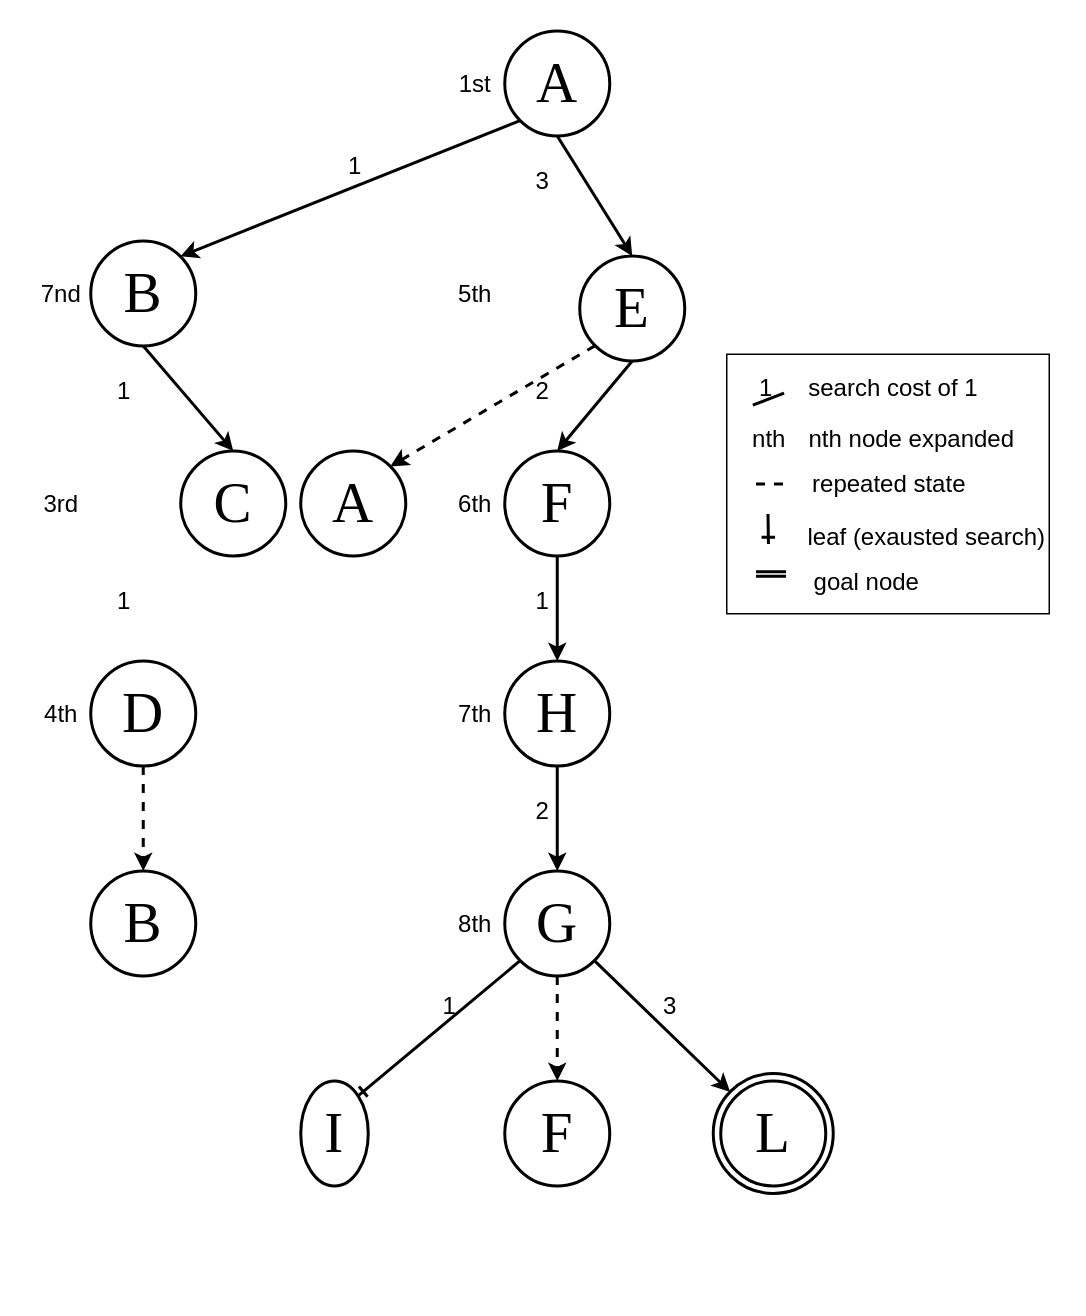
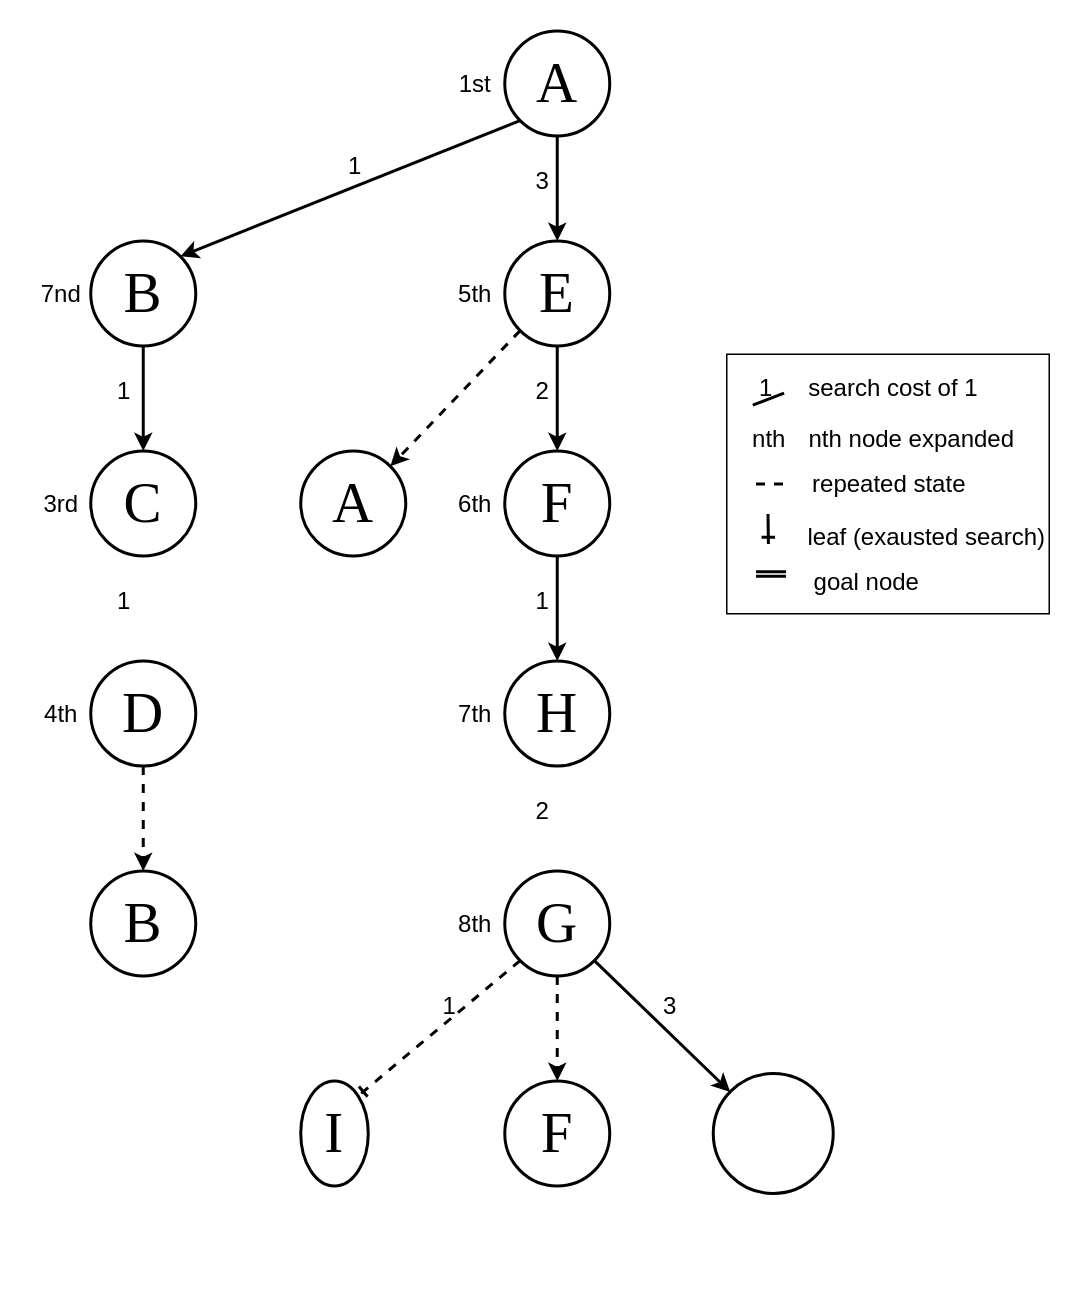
- <mxCell id="8" value="&lt;font face=&quot;Times New Roman&quot; style=&quot;font-size: 38px&quot;&gt;E&lt;/font&gt;" style="ellipse;whiteSpace=wrap;html=1;aspect=fixed;strokeWidth=2;" parent="1" vertex="1"><mxGeometry x="386" y="170" width="70" height="70" as="geometry" /></mxCell>
+ <mxCell id="8" value="&lt;font face=&quot;Times New Roman&quot; style=&quot;font-size: 38px&quot;&gt;E&lt;/font&gt;" style="ellipse;whiteSpace=wrap;html=1;aspect=fixed;strokeWidth=2;" parent="1" vertex="1"><mxGeometry x="336" y="160" width="70" height="70" as="geometry" /></mxCell>
- <mxCell id="21" value="&lt;font face=&quot;Times New Roman&quot;&gt;&lt;span style=&quot;font-size: 38px&quot;&gt;C&lt;/span&gt;&lt;/font&gt;" style="ellipse;whiteSpace=wrap;html=1;aspect=fixed;strokeWidth=2;" parent="1" vertex="1"><mxGeometry x="120" y="300" width="70" height="70" as="geometry" /></mxCell>
+ <mxCell id="21" value="&lt;font face=&quot;Times New Roman&quot;&gt;&lt;span style=&quot;font-size: 38px&quot;&gt;C&lt;/span&gt;&lt;/font&gt;" style="ellipse;whiteSpace=wrap;html=1;aspect=fixed;strokeWidth=2;" parent="1" vertex="1"><mxGeometry x="60" y="300" width="70" height="70" as="geometry" /></mxCell>
- <mxCell id="14" style="edgeStyle=orthogonalEdgeStyle;rounded=0;orthogonalLoop=1;jettySize=auto;html=1;exitX=0.5;exitY=1;exitDx=0;exitDy=0;entryX=0.5;entryY=0;entryDx=0;entryDy=0;endArrow=classic;endFill=1;strokeWidth=2;" edge="1" parent="1" source="15" target="47"><mxGeometry relative="1" as="geometry" /></mxCell>
- <mxCell id="44" style="rounded=0;orthogonalLoop=1;jettySize=auto;html=1;exitX=0;exitY=1;exitDx=0;exitDy=0;entryX=1;entryY=0;entryDx=0;entryDy=0;endArrow=ERone;endFill=0;strokeWidth=2;" edge="1" parent="1" source="47" target="16"><mxGeometry relative="1" as="geometry" /></mxCell>
+ <mxCell id="44" style="rounded=0;orthogonalLoop=1;jettySize=auto;html=1;exitX=0;exitY=1;exitDx=0;exitDy=0;entryX=1;entryY=0;entryDx=0;entryDy=0;endArrow=ERone;endFill=0;strokeWidth=2;dashed=1;" edge="1" parent="1" source="47" target="16"><mxGeometry relative="1" as="geometry" /></mxCell>
- <mxCell id="51" value="&lt;font face=&quot;Times New Roman&quot; style=&quot;font-size: 38px&quot;&gt;L&lt;/font&gt;" style="ellipse;whiteSpace=wrap;html=1;aspect=fixed;strokeWidth=2;" vertex="1" parent="1"><mxGeometry x="480" y="720" width="70" height="70" as="geometry" /></mxCell>
